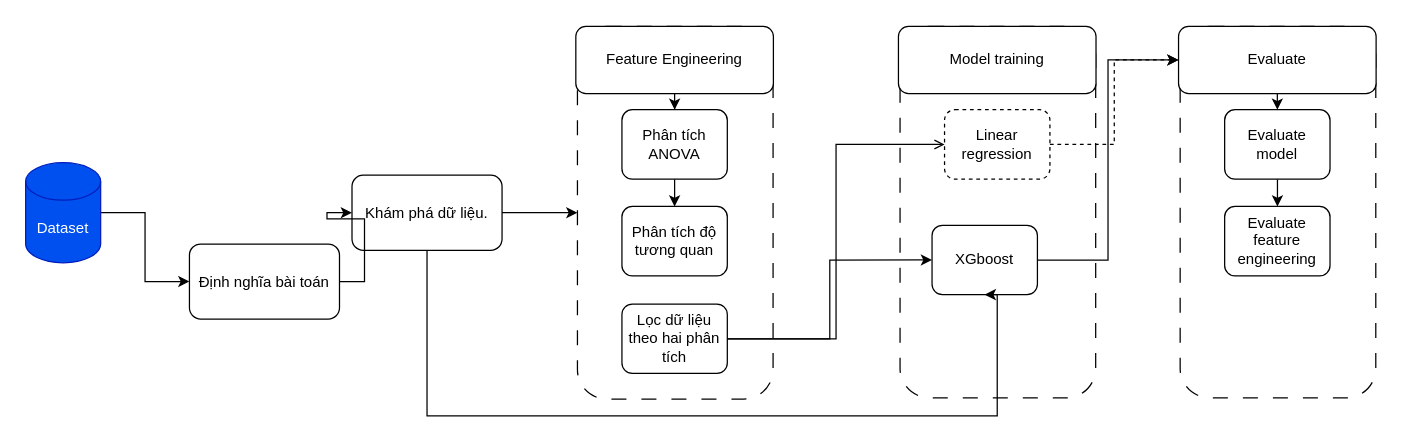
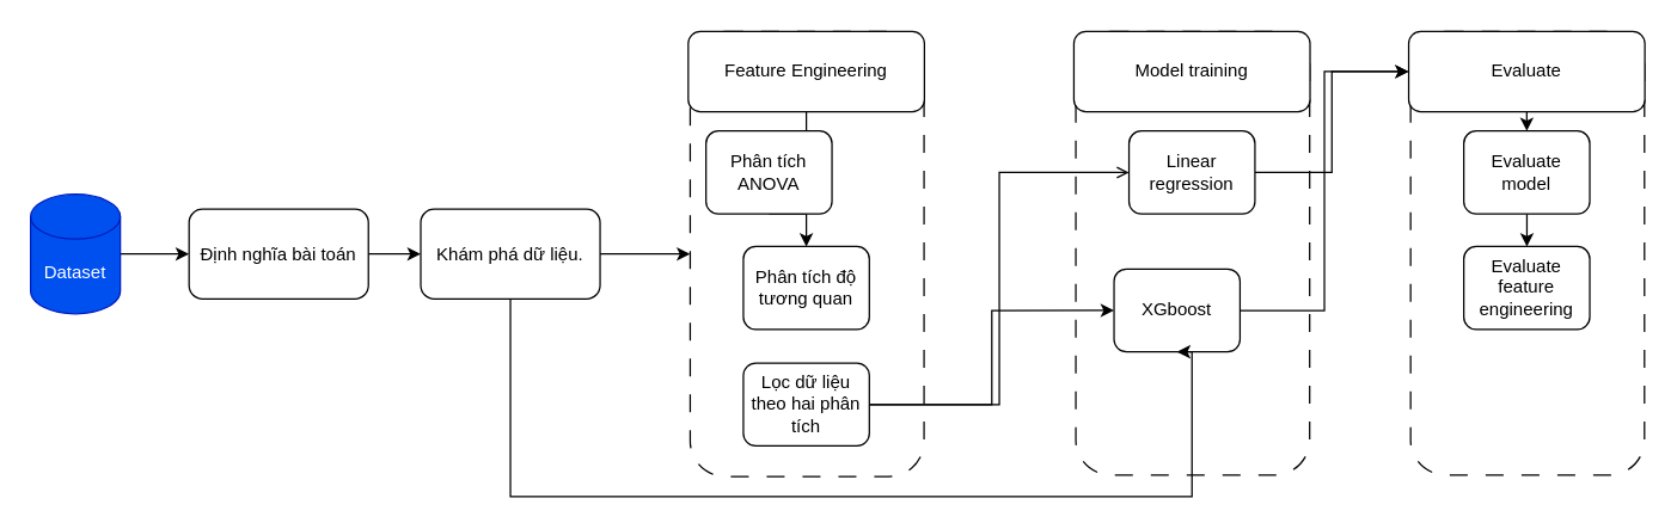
- <mxCell id="31" style="edgeStyle=orthogonalEdgeStyle;rounded=0;orthogonalLoop=1;jettySize=auto;html=1;entryX=0;entryY=0.5;entryDx=0;entryDy=0;dashed=1;" edge="1" parent="1" source="11" target="27"><mxGeometry relative="1" as="geometry" /></mxCell>
+ <mxCell id="31" style="edgeStyle=orthogonalEdgeStyle;rounded=0;orthogonalLoop=1;jettySize=auto;html=1;entryX=0;entryY=0.5;entryDx=0;entryDy=0;" edge="1" parent="1" source="11" target="27"><mxGeometry relative="1" as="geometry" /></mxCell>
- <mxCell id="18" value="Phân tích ANOVA" style="rounded=1;whiteSpace=wrap;html=1;" vertex="1" parent="13"><mxGeometry x="36.867" y="66.617" width="84.267" height="55.514" as="geometry" /></mxCell>
+ <mxCell id="18" value="Phân tích ANOVA" style="rounded=1;whiteSpace=wrap;html=1;" vertex="1" parent="13"><mxGeometry x="11.867" y="66.617" width="84.267" height="55.514" as="geometry" /></mxCell>
- <mxCell id="11" value="Linear regression" style="rounded=1;whiteSpace=wrap;html=1;dashed=1;" vertex="1" parent="8"><mxGeometry x="36.867" y="66.617" width="84.267" height="55.514" as="geometry" /></mxCell>
+ <mxCell id="11" value="Linear regression" style="rounded=1;whiteSpace=wrap;html=1;" vertex="1" parent="8"><mxGeometry x="36.867" y="66.617" width="84.267" height="55.514" as="geometry" /></mxCell>
- <mxCell id="7" value="Định nghĩa bài toán" style="rounded=1;whiteSpace=wrap;html=1;" vertex="1" parent="1"><mxGeometry x="151" y="194.5" width="120" height="60" as="geometry" /></mxCell>
+ <mxCell id="7" value="Định nghĩa bài toán" style="rounded=1;whiteSpace=wrap;html=1;" vertex="1" parent="1"><mxGeometry x="126" y="139.5" width="120" height="60" as="geometry" /></mxCell>
